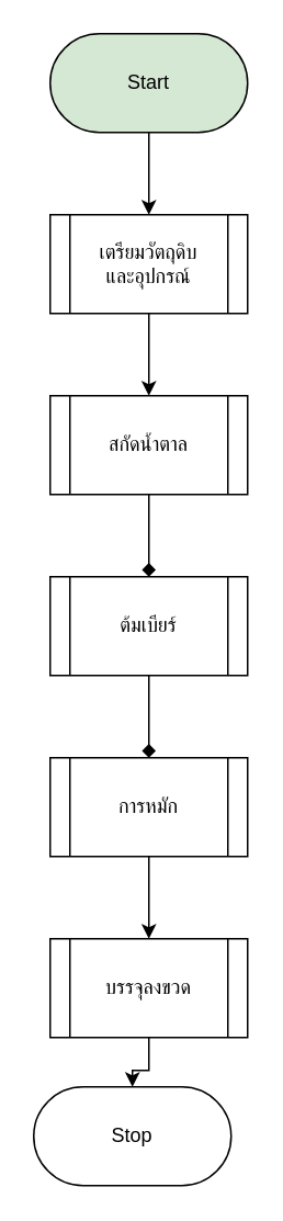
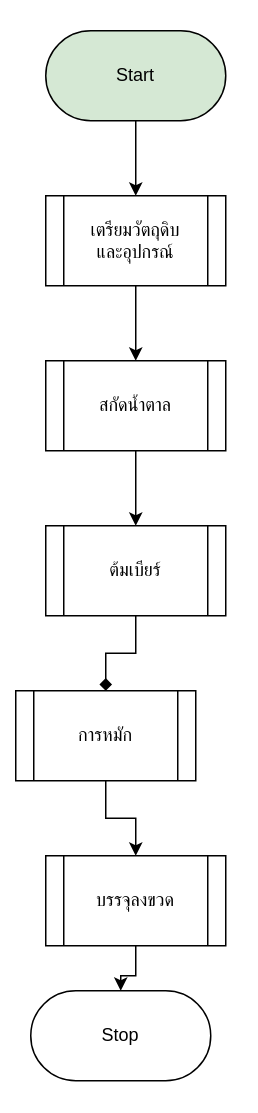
- <mxCell id="6" style="edgeStyle=orthogonalEdgeStyle;rounded=0;orthogonalLoop=1;jettySize=auto;html=1;entryX=0.5;entryY=0;entryDx=0;entryDy=0;endArrow=diamond;" edge="1" parent="1" source="7" target="9"><mxGeometry relative="1" as="geometry" /></mxCell>
+ <mxCell id="6" style="edgeStyle=orthogonalEdgeStyle;rounded=0;orthogonalLoop=1;jettySize=auto;html=1;entryX=0.5;entryY=0;entryDx=0;entryDy=0;" edge="1" parent="1" source="7" target="9"><mxGeometry relative="1" as="geometry" /></mxCell>
- <mxCell id="11" value="การหมัก" style="shape=process;whiteSpace=wrap;html=1;backgroundOutline=1;" vertex="1" parent="1"><mxGeometry x="30" y="460" width="120" height="60" as="geometry" /></mxCell>
+ <mxCell id="11" value="การหมัก" style="shape=process;whiteSpace=wrap;html=1;backgroundOutline=1;" vertex="1" parent="1"><mxGeometry x="10" y="460" width="120" height="60" as="geometry" /></mxCell>
